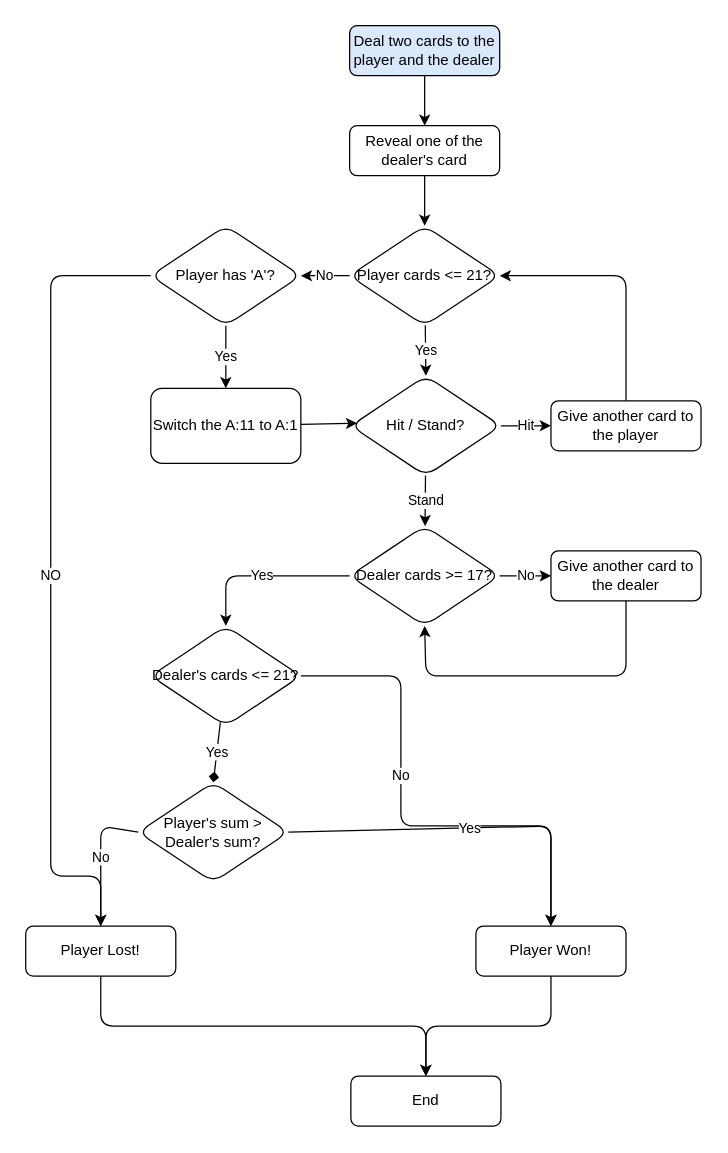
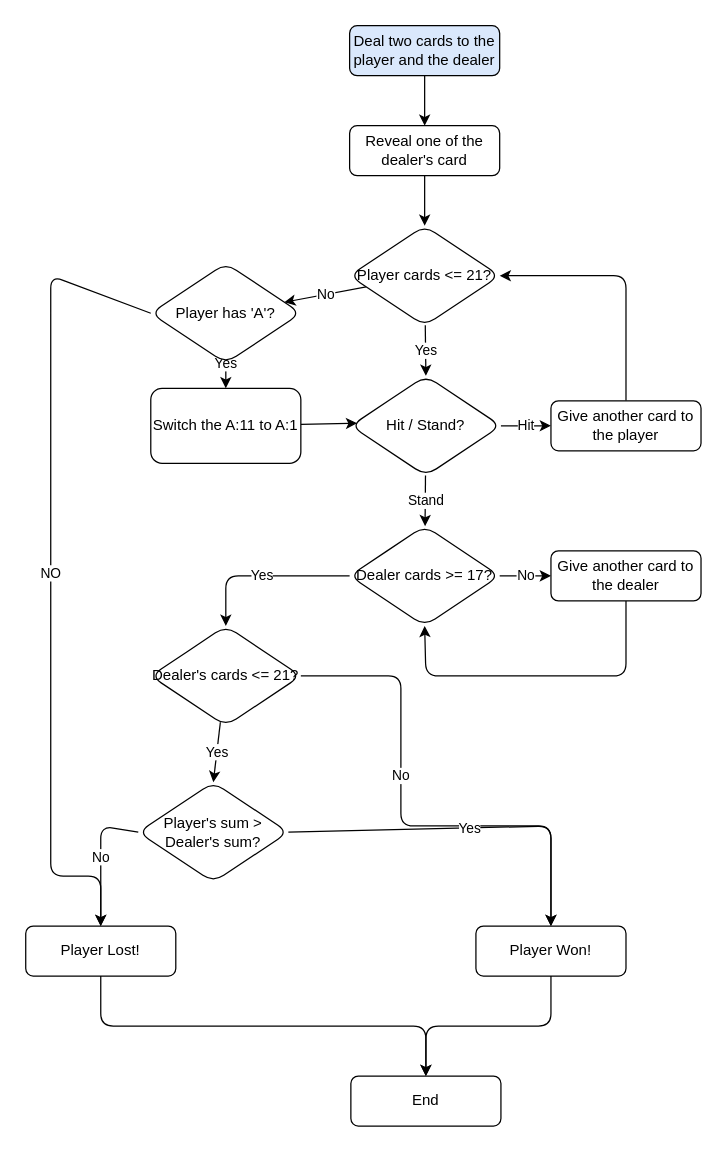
- <mxCell id="29" value="Player has 'A'?" style="rhombus;whiteSpace=wrap;html=1;rounded=1;" parent="1" vertex="1"><mxGeometry x="120" y="180" width="120" height="80" as="geometry" /></mxCell>
+ <mxCell id="29" value="Player has 'A'?" style="rhombus;whiteSpace=wrap;html=1;rounded=1;" parent="1" vertex="1"><mxGeometry x="120" y="210" width="120" height="80" as="geometry" /></mxCell>
- <mxCell id="17" value="Yes" style="edgeStyle=none;html=1;entryX=0.5;entryY=0;entryDx=0;entryDy=0;endArrow=diamond;" parent="1" source="19" target="24" edge="1"><mxGeometry relative="1" as="geometry"><mxPoint x="332" y="699" as="targetPoint" /></mxGeometry></mxCell>
+ <mxCell id="17" value="Yes" style="edgeStyle=none;html=1;entryX=0.5;entryY=0;entryDx=0;entryDy=0;" parent="1" source="19" target="24" edge="1"><mxGeometry relative="1" as="geometry"><mxPoint x="332" y="699" as="targetPoint" /></mxGeometry></mxCell>
